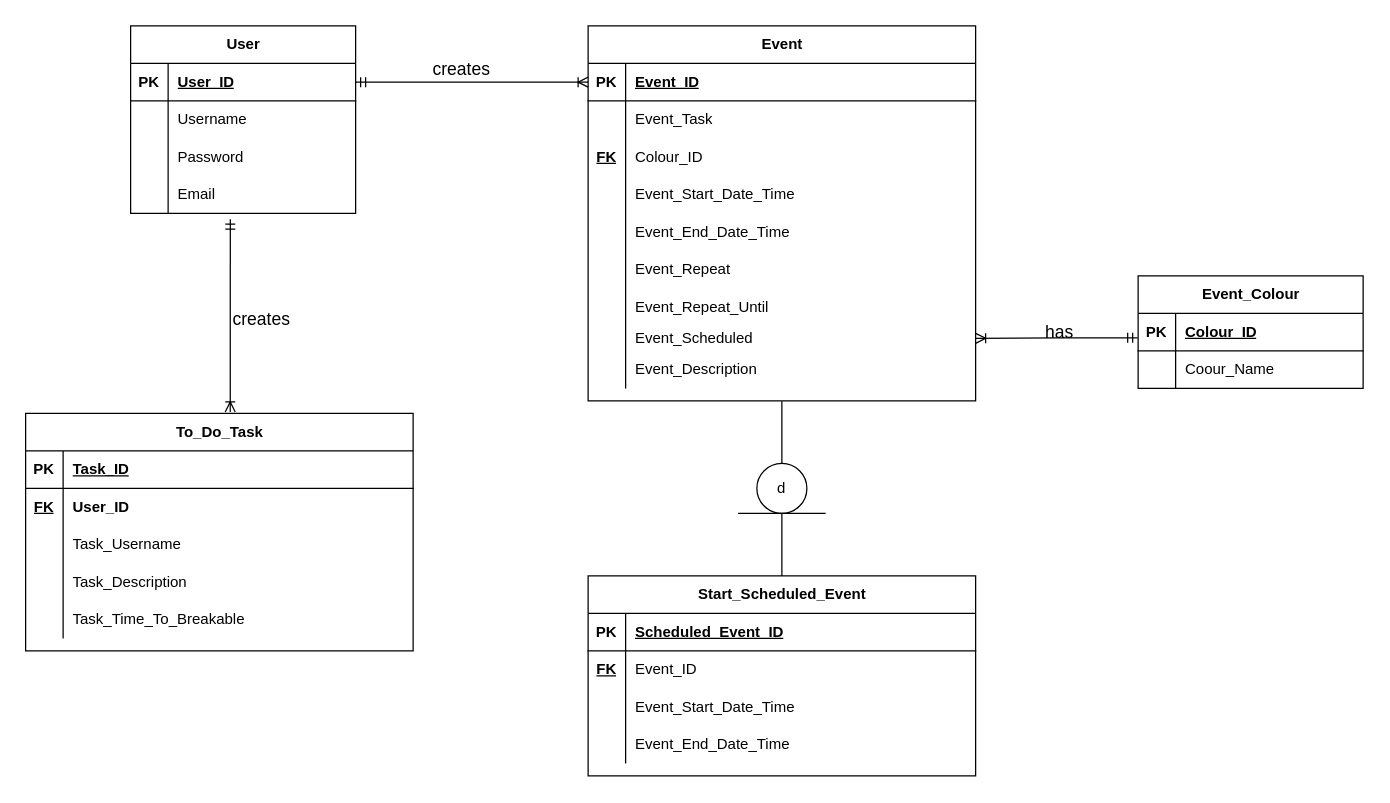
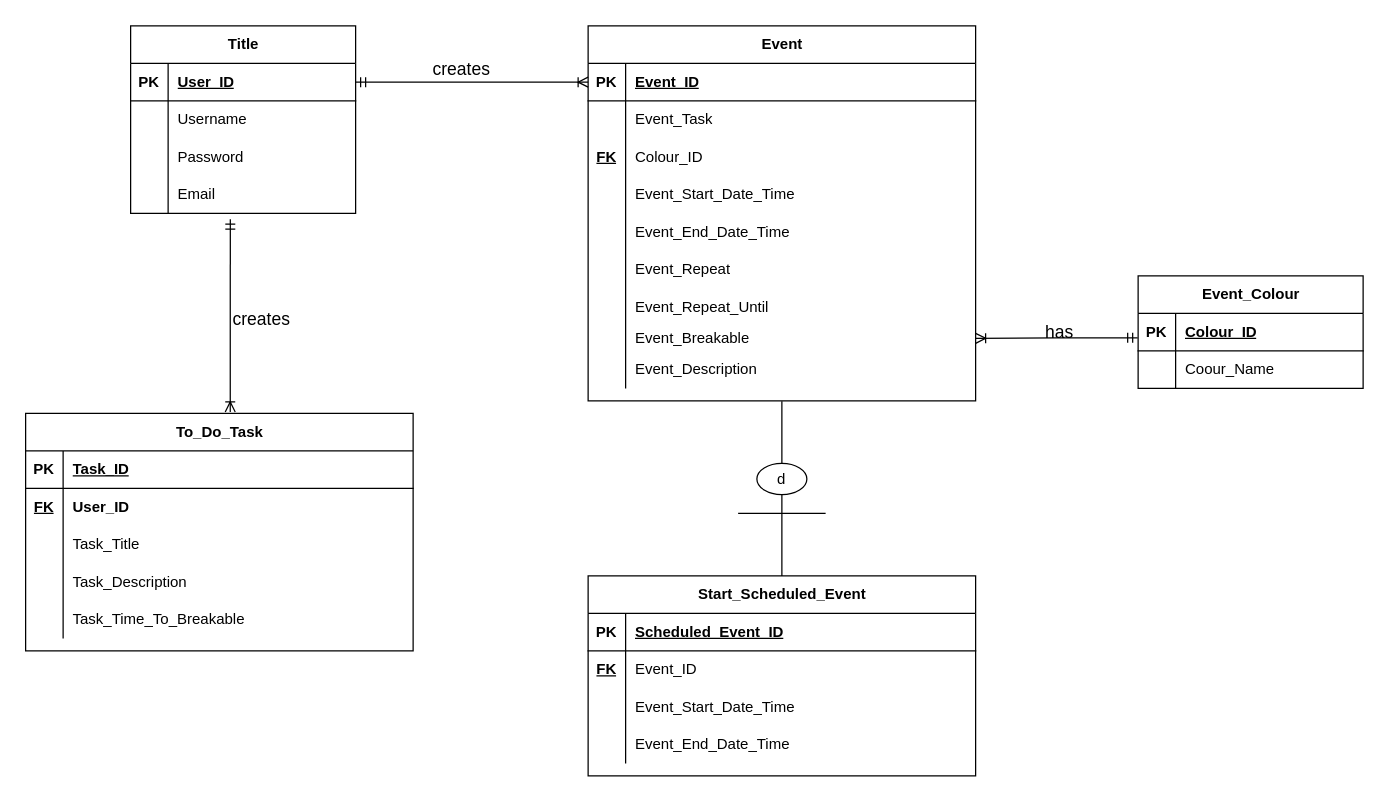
- <mxCell id="2" value="User" style="shape=table;startSize=30;container=1;collapsible=1;childLayout=tableLayout;fixedRows=1;rowLines=0;fontStyle=1;align=center;resizeLast=1;html=1;" vertex="1" parent="1"><mxGeometry x="104" y="20" width="180" height="150" as="geometry" /></mxCell>
+ <mxCell id="2" value="Title" style="shape=table;startSize=30;container=1;collapsible=1;childLayout=tableLayout;fixedRows=1;rowLines=0;fontStyle=1;align=center;resizeLast=1;html=1;" vertex="1" parent="1"><mxGeometry x="104" y="20" width="180" height="150" as="geometry" /></mxCell>
- <mxCell id="39" value="Event_Scheduled" style="shape=partialRectangle;connectable=0;fillColor=none;top=0;left=0;bottom=0;right=0;align=left;spacingLeft=6;overflow=hidden;whiteSpace=wrap;html=1;" vertex="1" parent="37"><mxGeometry x="30" width="280" height="20" as="geometry"><mxRectangle width="280" height="20" as="alternateBounds" /></mxGeometry></mxCell>
+ <mxCell id="39" value="Event_Breakable" style="shape=partialRectangle;connectable=0;fillColor=none;top=0;left=0;bottom=0;right=0;align=left;spacingLeft=6;overflow=hidden;whiteSpace=wrap;html=1;" vertex="1" parent="37"><mxGeometry x="30" width="280" height="20" as="geometry"><mxRectangle width="280" height="20" as="alternateBounds" /></mxGeometry></mxCell>
- <mxCell id="80" value="d" style="ellipse;whiteSpace=wrap;html=1;aspect=fixed;" vertex="1" parent="1"><mxGeometry x="605" y="370" width="40" height="40" as="geometry" /></mxCell>
+ <mxCell id="80" value="d" style="ellipse;whiteSpace=wrap;html=1;aspect=fixed;" vertex="1" parent="1"><mxGeometry x="605" y="370" width="40" height="25" as="geometry" /></mxCell>
- <mxCell id="59" value="Task_Username" style="shape=partialRectangle;connectable=0;fillColor=none;top=0;left=0;bottom=0;right=0;align=left;spacingLeft=6;overflow=hidden;whiteSpace=wrap;html=1;" vertex="1" parent="57"><mxGeometry x="30" width="280" height="30" as="geometry"><mxRectangle width="280" height="30" as="alternateBounds" /></mxGeometry></mxCell>
+ <mxCell id="59" value="Task_Title" style="shape=partialRectangle;connectable=0;fillColor=none;top=0;left=0;bottom=0;right=0;align=left;spacingLeft=6;overflow=hidden;whiteSpace=wrap;html=1;" vertex="1" parent="57"><mxGeometry x="30" width="280" height="30" as="geometry"><mxRectangle width="280" height="30" as="alternateBounds" /></mxGeometry></mxCell>
